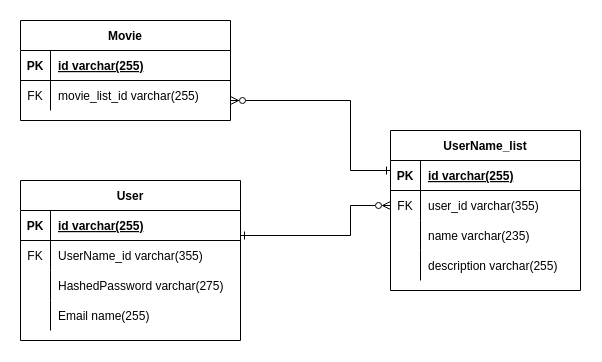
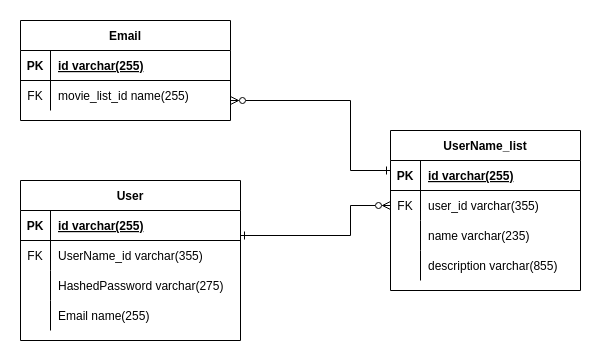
- <mxCell id="28" value="Movie" style="shape=table;startSize=30;container=1;collapsible=1;childLayout=tableLayout;fixedRows=1;rowLines=0;fontStyle=1;align=center;resizeLast=1;" vertex="1" parent="1"><mxGeometry x="20" y="20" width="210.0" height="100" as="geometry" /></mxCell>
+ <mxCell id="28" value="Email" style="shape=table;startSize=30;container=1;collapsible=1;childLayout=tableLayout;fixedRows=1;rowLines=0;fontStyle=1;align=center;resizeLast=1;" vertex="1" parent="1"><mxGeometry x="20" y="20" width="210.0" height="100" as="geometry" /></mxCell>
- <mxCell id="34" value="movie_list_id varchar(255)" style="shape=partialRectangle;connectable=0;fillColor=none;top=0;left=0;bottom=0;right=0;align=left;spacingLeft=6;overflow=hidden;" vertex="1" parent="32"><mxGeometry x="30" width="180.0" height="30" as="geometry"><mxRectangle width="180.0" height="30" as="alternateBounds" /></mxGeometry></mxCell>
+ <mxCell id="34" value="movie_list_id name(255)" style="shape=partialRectangle;connectable=0;fillColor=none;top=0;left=0;bottom=0;right=0;align=left;spacingLeft=6;overflow=hidden;" vertex="1" parent="32"><mxGeometry x="30" width="180.0" height="30" as="geometry"><mxRectangle width="180.0" height="30" as="alternateBounds" /></mxGeometry></mxCell>
- <mxCell id="14" value="description varchar(255)" style="shape=partialRectangle;connectable=0;fillColor=none;top=0;left=0;bottom=0;right=0;align=left;spacingLeft=6;overflow=hidden;" vertex="1" parent="12"><mxGeometry x="30" width="160" height="30" as="geometry"><mxRectangle width="160" height="30" as="alternateBounds" /></mxGeometry></mxCell>
+ <mxCell id="14" value="description varchar(855)" style="shape=partialRectangle;connectable=0;fillColor=none;top=0;left=0;bottom=0;right=0;align=left;spacingLeft=6;overflow=hidden;" vertex="1" parent="12"><mxGeometry x="30" width="160" height="30" as="geometry"><mxRectangle width="160" height="30" as="alternateBounds" /></mxGeometry></mxCell>
